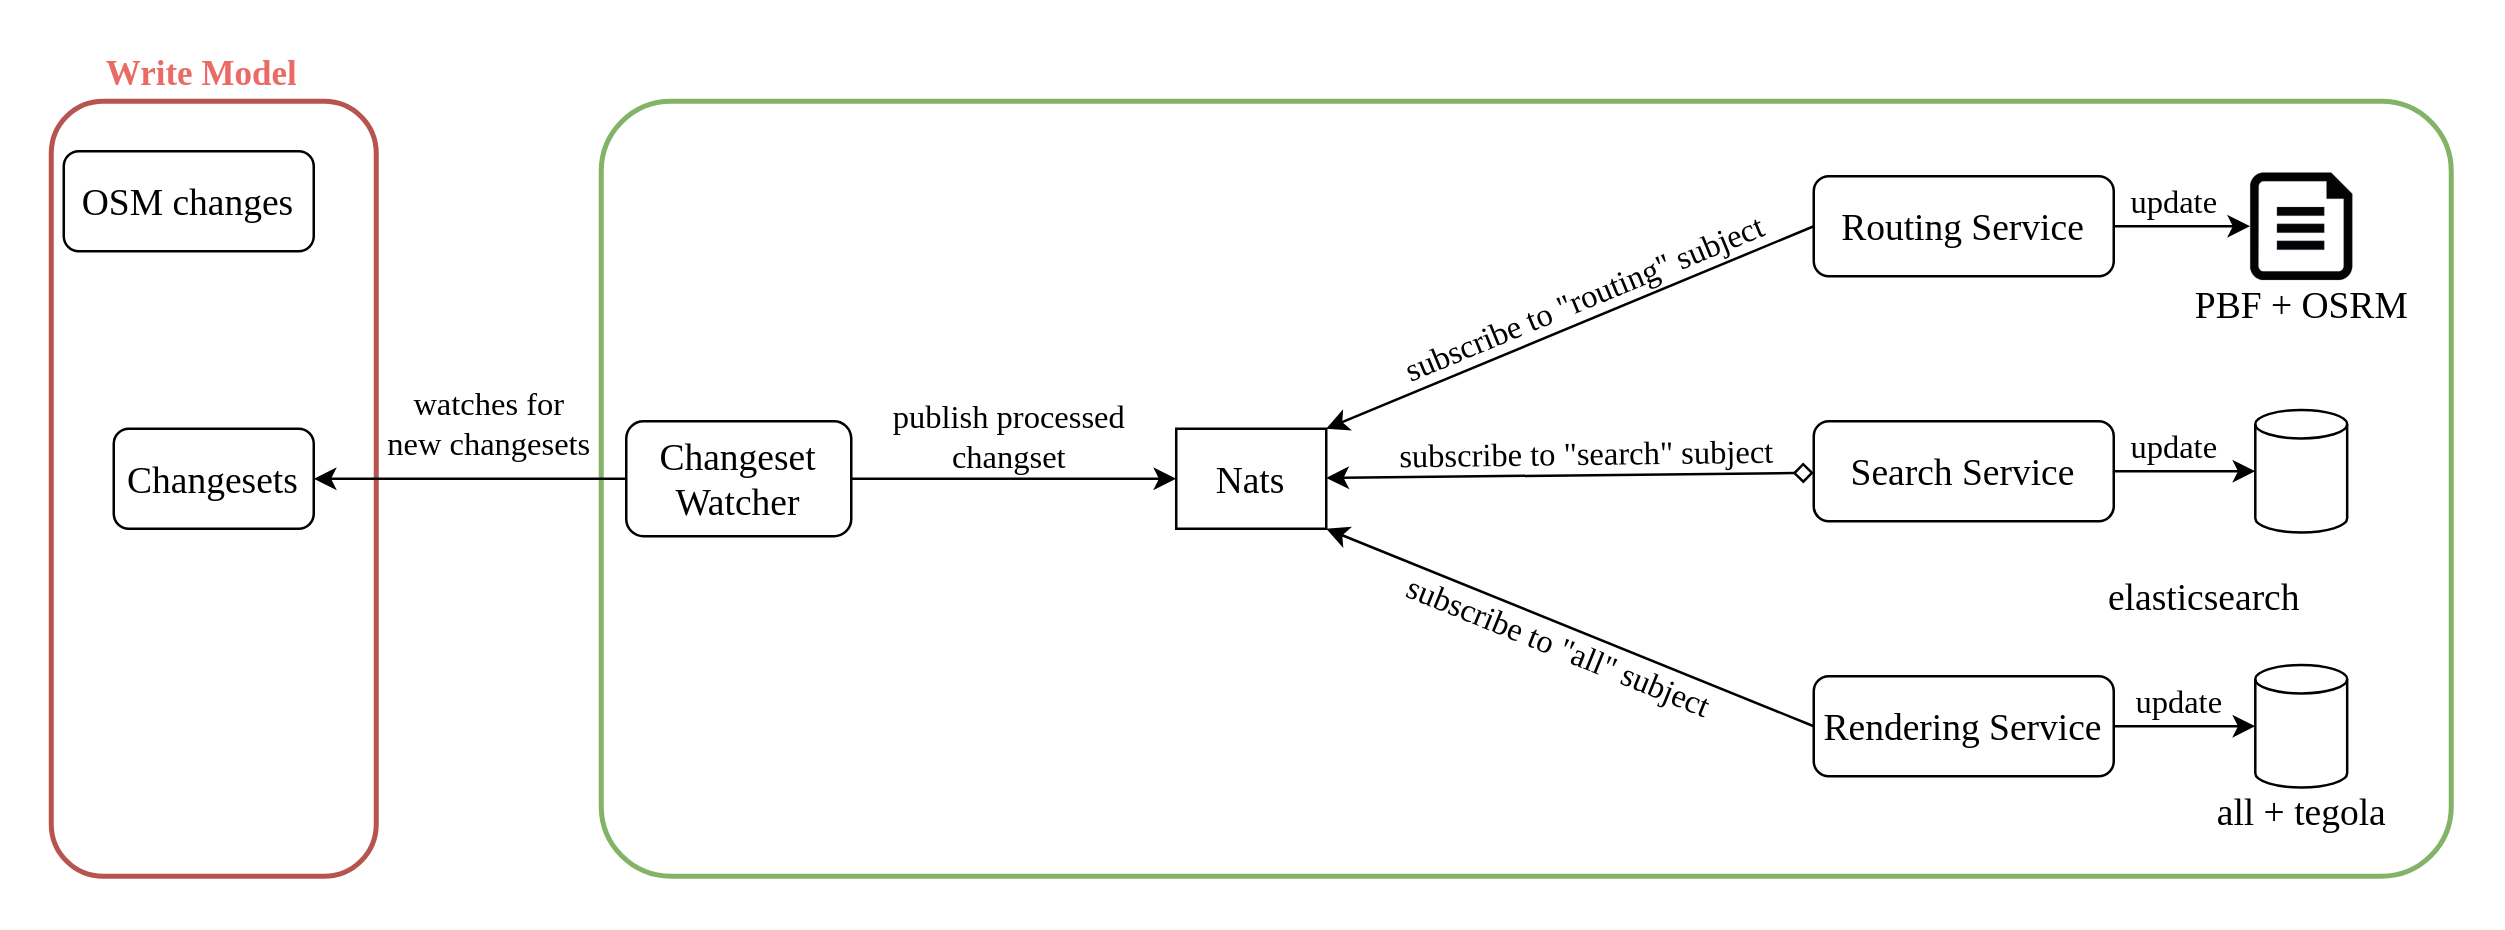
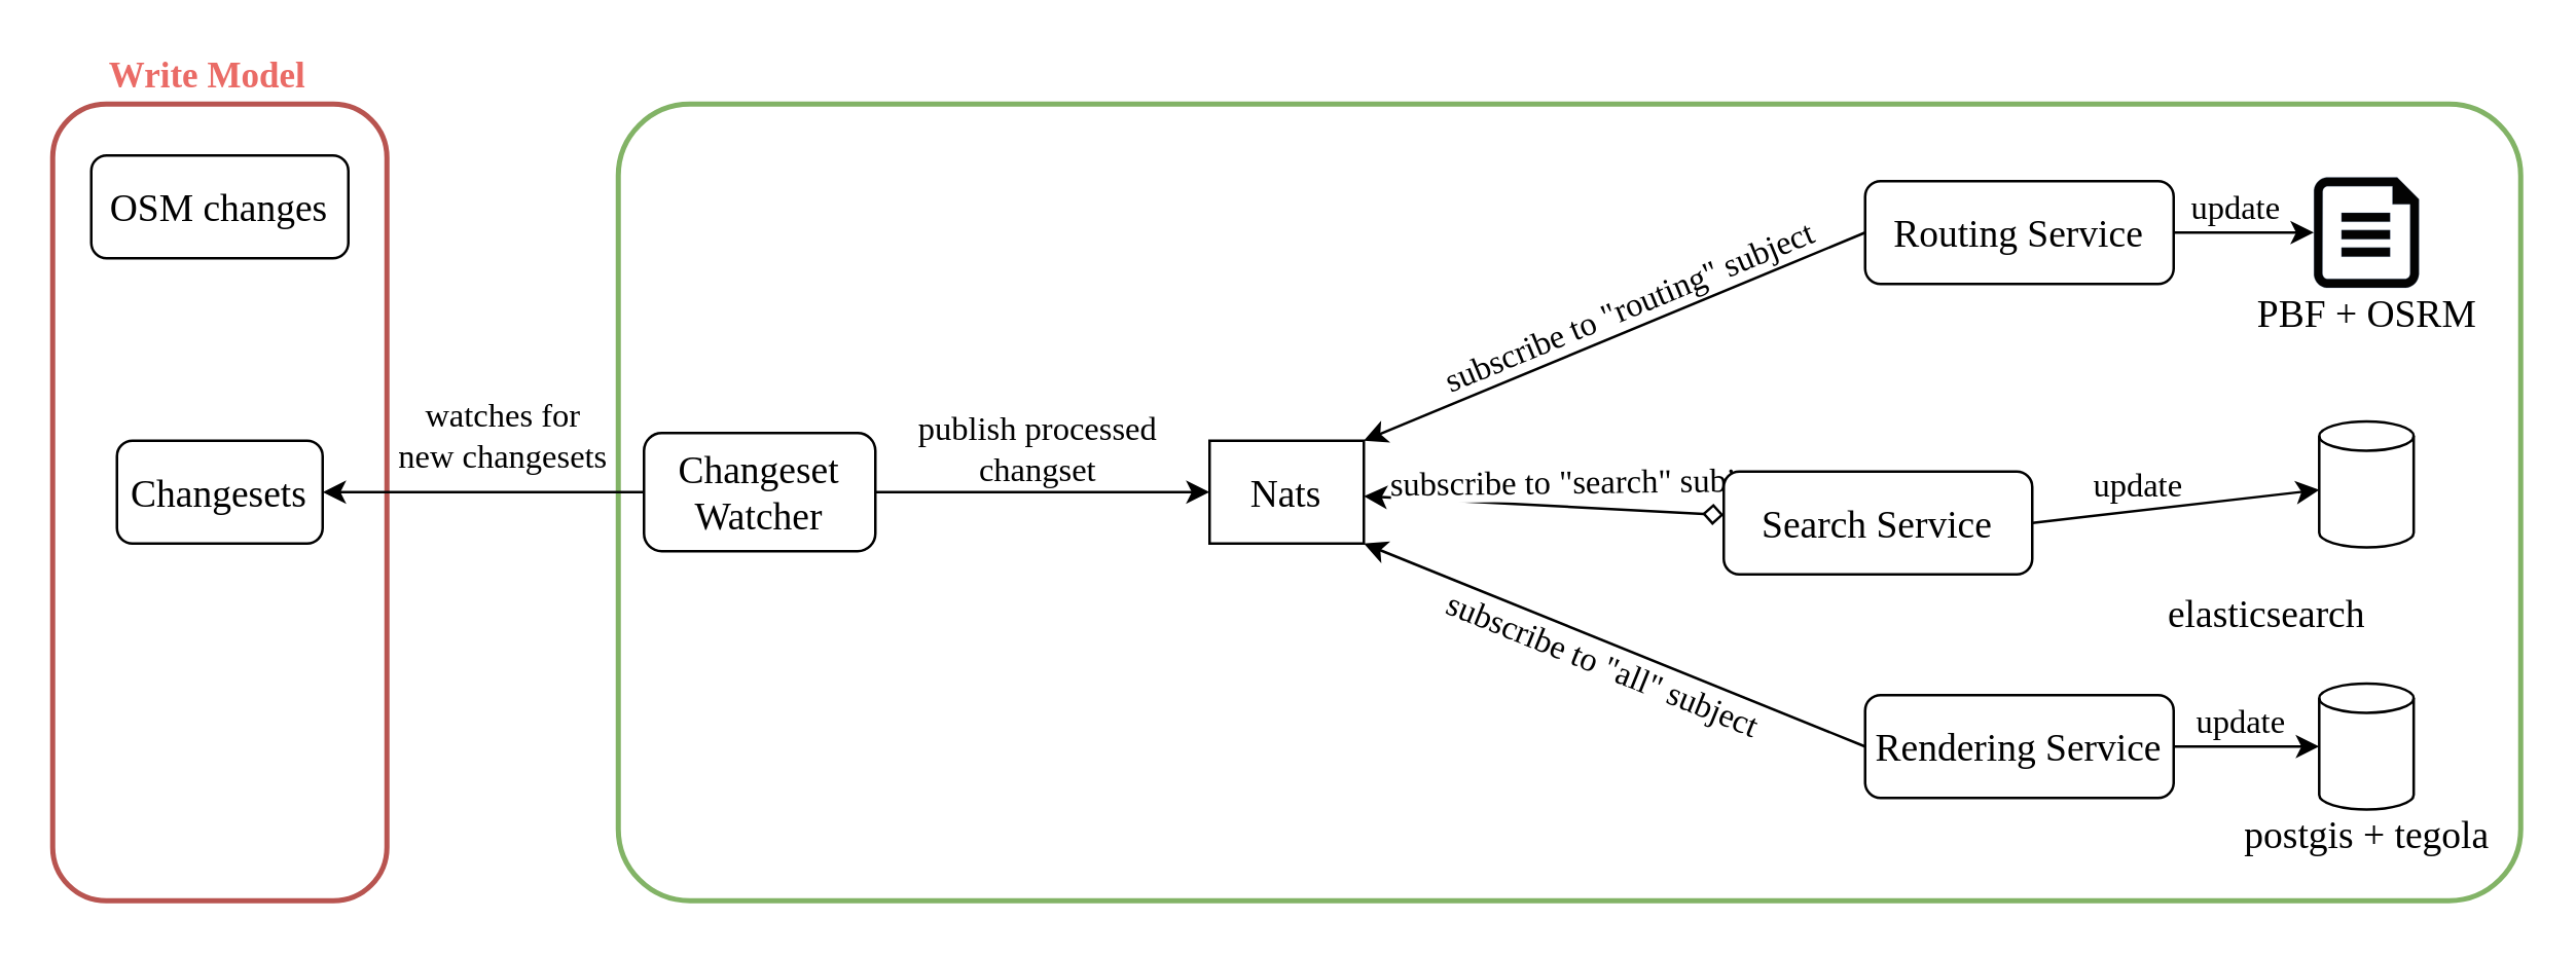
- <mxCell id="9" value="OSM changes" style="rounded=1;whiteSpace=wrap;html=1;fontFamily=Times New Roman;fontSize=15;" parent="1" vertex="1"><mxGeometry x="25" y="60" width="100" height="40" as="geometry" /></mxCell>
+ <mxCell id="9" value="OSM changes" style="rounded=1;whiteSpace=wrap;html=1;fontFamily=Times New Roman;fontSize=15;" parent="1" vertex="1"><mxGeometry x="35" y="60" width="100" height="40" as="geometry" /></mxCell>
- <mxCell id="19" value="Search Service" style="rounded=1;whiteSpace=wrap;html=1;fontFamily=Times New Roman;fontSize=15;verticalAlign=middle;" parent="1" vertex="1"><mxGeometry x="725" y="168" width="120" height="40" as="geometry" /></mxCell>
+ <mxCell id="19" value="Search Service" style="rounded=1;whiteSpace=wrap;html=1;fontFamily=Times New Roman;fontSize=15;verticalAlign=middle;" parent="1" vertex="1"><mxGeometry x="670" y="183" width="120" height="40" as="geometry" /></mxCell>
- <mxCell id="30" value="all + tegola" style="text;html=1;align=center;verticalAlign=middle;resizable=0;points=[];autosize=1;strokeColor=none;fillColor=none;fontFamily=Times New Roman;fontSize=15;" parent="1" vertex="1"><mxGeometry x="865" y="314" width="110" height="20" as="geometry" /></mxCell>
+ <mxCell id="30" value="postgis + tegola" style="text;html=1;align=center;verticalAlign=middle;resizable=0;points=[];autosize=1;strokeColor=none;fillColor=none;fontFamily=Times New Roman;fontSize=15;" parent="1" vertex="1"><mxGeometry x="865" y="314" width="110" height="20" as="geometry" /></mxCell>
